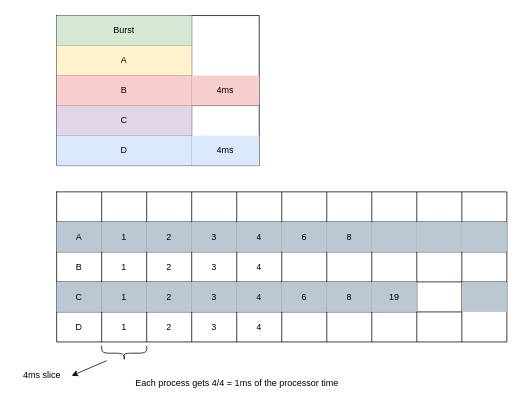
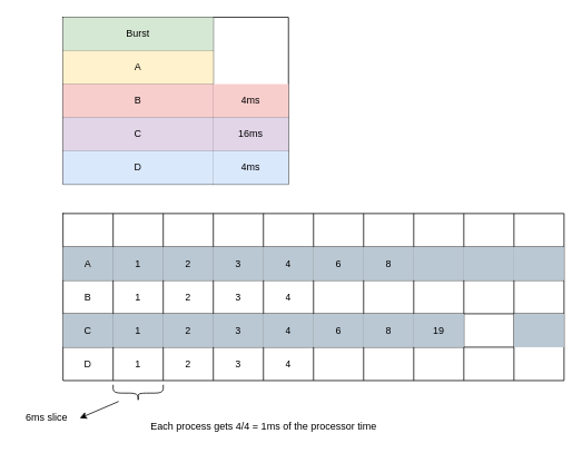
+ <mxCell id="12" value="16ms" style="shape=partialRectangle;html=1;whiteSpace=wrap;connectable=0;overflow=hidden;fillColor=#e1d5e7;top=0;left=0;bottom=0;right=0;strokeColor=#9673a6;" vertex="1" parent="10"><mxGeometry x="180" width="90" height="40" as="geometry" /></mxCell>
- <mxCell id="73" value="4ms slice" style="text;html=1;align=center;verticalAlign=middle;resizable=0;points=[];autosize=1;" vertex="1" parent="1"><mxGeometry x="20" y="490" width="70" height="20" as="geometry" /></mxCell>
+ <mxCell id="73" value="6ms slice" style="text;html=1;align=center;verticalAlign=middle;resizable=0;points=[];autosize=1;" vertex="1" parent="1"><mxGeometry x="20" y="490" width="70" height="20" as="geometry" /></mxCell>
